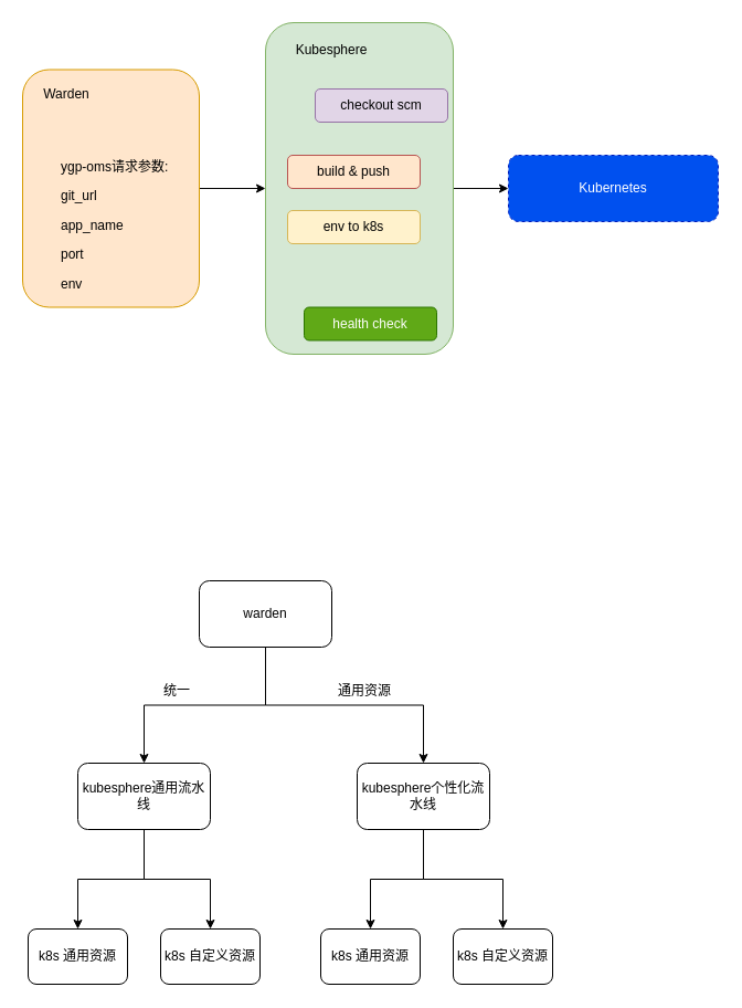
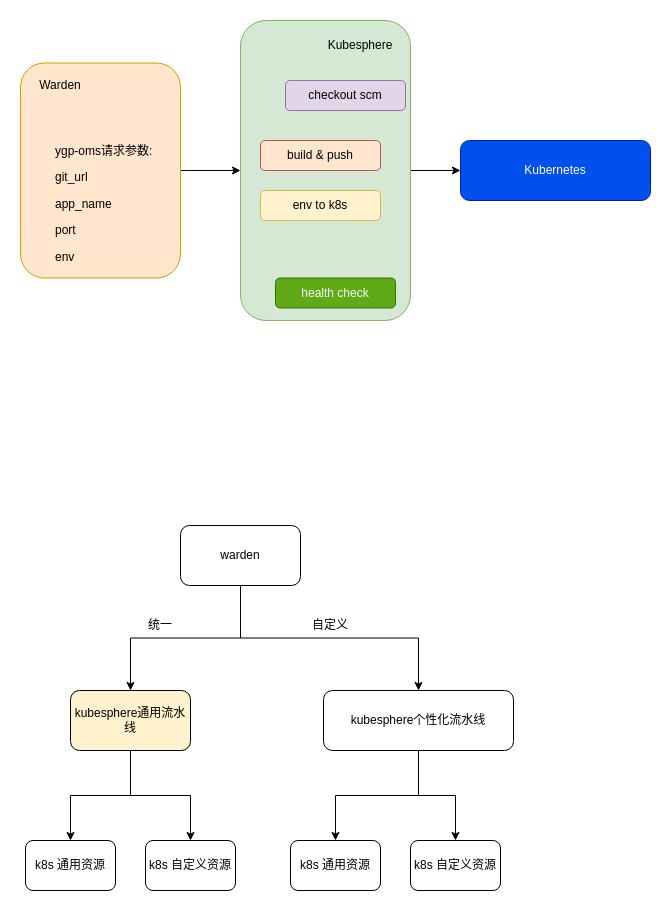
- <mxCell id="8" value="Kubesphere" style="text;html=1;strokeColor=none;fillColor=none;align=center;verticalAlign=middle;whiteSpace=wrap;rounded=0;" vertex="1" parent="1"><mxGeometry x="270" y="30" width="60" height="30" as="geometry" /></mxCell>
+ <mxCell id="8" value="Kubesphere" style="text;html=1;strokeColor=none;fillColor=none;align=center;verticalAlign=middle;whiteSpace=wrap;rounded=0;" vertex="1" parent="1"><mxGeometry x="330" y="30" width="60" height="30" as="geometry" /></mxCell>
- <mxCell id="6" value="Kubernetes" style="rounded=1;whiteSpace=wrap;html=1;fillColor=#0050ef;fontColor=#ffffff;strokeColor=#001DBC;dashed=1;" vertex="1" parent="1"><mxGeometry x="460" y="140" width="190" height="60" as="geometry" /></mxCell>
+ <mxCell id="6" value="Kubernetes" style="rounded=1;whiteSpace=wrap;html=1;fillColor=#0050ef;fontColor=#ffffff;strokeColor=#001DBC;" vertex="1" parent="1"><mxGeometry x="460" y="140" width="190" height="60" as="geometry" /></mxCell>
- <mxCell id="28" value="通用资源" style="text;html=1;strokeColor=none;fillColor=none;align=center;verticalAlign=middle;whiteSpace=wrap;rounded=0;" vertex="1" parent="1"><mxGeometry x="300" y="610" width="60" height="30" as="geometry" /></mxCell>
+ <mxCell id="28" value="自定义" style="text;html=1;strokeColor=none;fillColor=none;align=center;verticalAlign=middle;whiteSpace=wrap;rounded=0;" vertex="1" parent="1"><mxGeometry x="300" y="610" width="60" height="30" as="geometry" /></mxCell>
- <mxCell id="19" value="kubesphere通用流水线" style="rounded=1;whiteSpace=wrap;html=1;" vertex="1" parent="1"><mxGeometry x="70" y="690" width="120" height="60" as="geometry" /></mxCell>
+ <mxCell id="19" value="kubesphere通用流水线" style="rounded=1;whiteSpace=wrap;html=1;fillColor=#fff2cc;" vertex="1" parent="1"><mxGeometry x="70" y="690" width="120" height="60" as="geometry" /></mxCell>
- <mxCell id="22" value="kubesphere个性化流水线" style="rounded=1;whiteSpace=wrap;html=1;" vertex="1" parent="1"><mxGeometry x="323" y="690" width="120" height="60" as="geometry" /></mxCell>
+ <mxCell id="22" value="kubesphere个性化流水线" style="rounded=1;whiteSpace=wrap;html=1;" vertex="1" parent="1"><mxGeometry x="323" y="690" width="190" height="60" as="geometry" /></mxCell>
